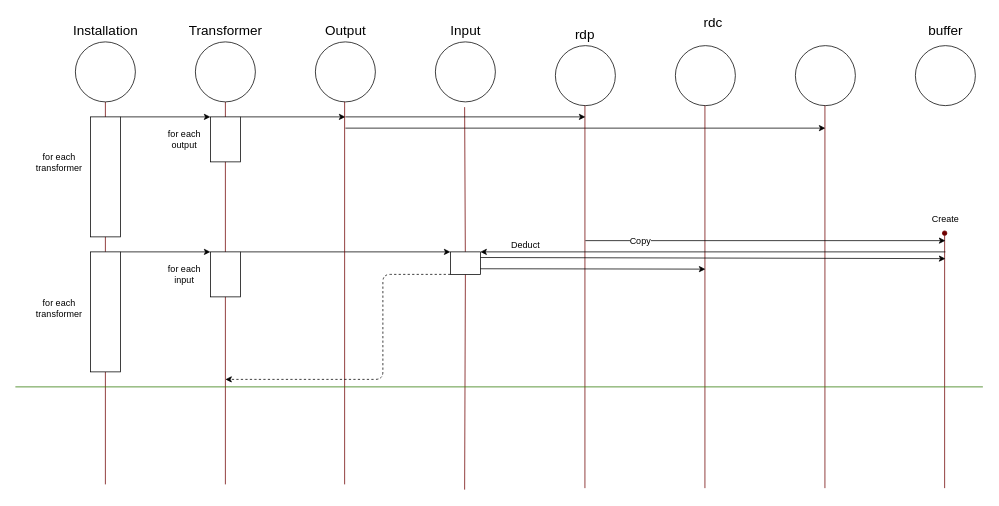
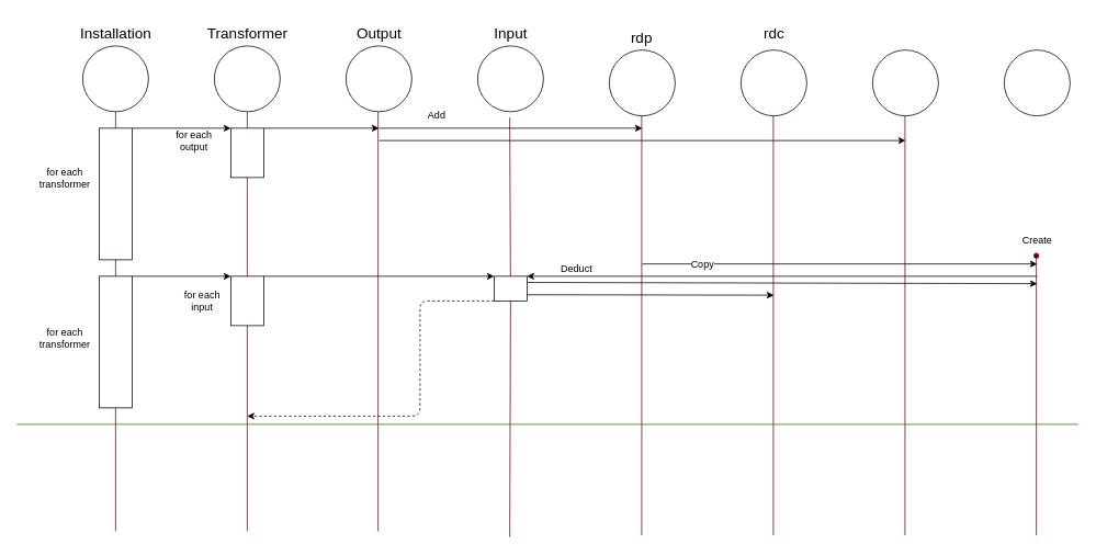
- <mxCell id="16" value="&lt;font style=&quot;font-size: 18px;&quot;&gt;rdc&lt;/font&gt;" style="text;html=1;align=center;verticalAlign=middle;resizable=0;points=[];autosize=1;strokeColor=none;fillColor=none;" vertex="1" parent="1"><mxGeometry x="925" y="10" width="50" height="40" as="geometry" /></mxCell>
+ <mxCell id="16" value="&lt;font style=&quot;font-size: 18px;&quot;&gt;rdc&lt;/font&gt;" style="text;html=1;align=center;verticalAlign=middle;resizable=0;points=[];autosize=1;strokeColor=none;fillColor=none;" vertex="1" parent="1"><mxGeometry x="915" y="20" width="50" height="40" as="geometry" /></mxCell>
- <mxCell id="24" value="&lt;span style=&quot;font-size: 18px;&quot;&gt;buffer&lt;/span&gt;" style="text;html=1;align=center;verticalAlign=middle;resizable=0;points=[];autosize=1;strokeColor=none;fillColor=none;" vertex="1" parent="1"><mxGeometry x="1225" y="20" width="70" height="40" as="geometry" /></mxCell>
+ <mxCell id="22" value="Add" style="text;html=1;align=center;verticalAlign=middle;resizable=0;points=[];autosize=1;strokeColor=none;fillColor=none;fontSize=12;labelBackgroundColor=default;" vertex="1" parent="1"><mxGeometry x="510" y="125" width="40" height="30" as="geometry" /></mxCell>
- <mxCell id="21" value="for each&lt;br style=&quot;font-size: 12px;&quot;&gt;output" style="text;html=1;align=center;verticalAlign=middle;resizable=0;points=[];autosize=1;strokeColor=none;fillColor=none;fontSize=12;" vertex="1" parent="1"><mxGeometry x="210" y="165" width="70" height="40" as="geometry" /></mxCell>
+ <mxCell id="21" value="for each&lt;br style=&quot;font-size: 12px;&quot;&gt;output" style="text;html=1;align=center;verticalAlign=middle;resizable=0;points=[];autosize=1;strokeColor=none;fillColor=none;fontSize=12;" vertex="1" parent="1"><mxGeometry x="200" y="150" width="70" height="40" as="geometry" /></mxCell>
